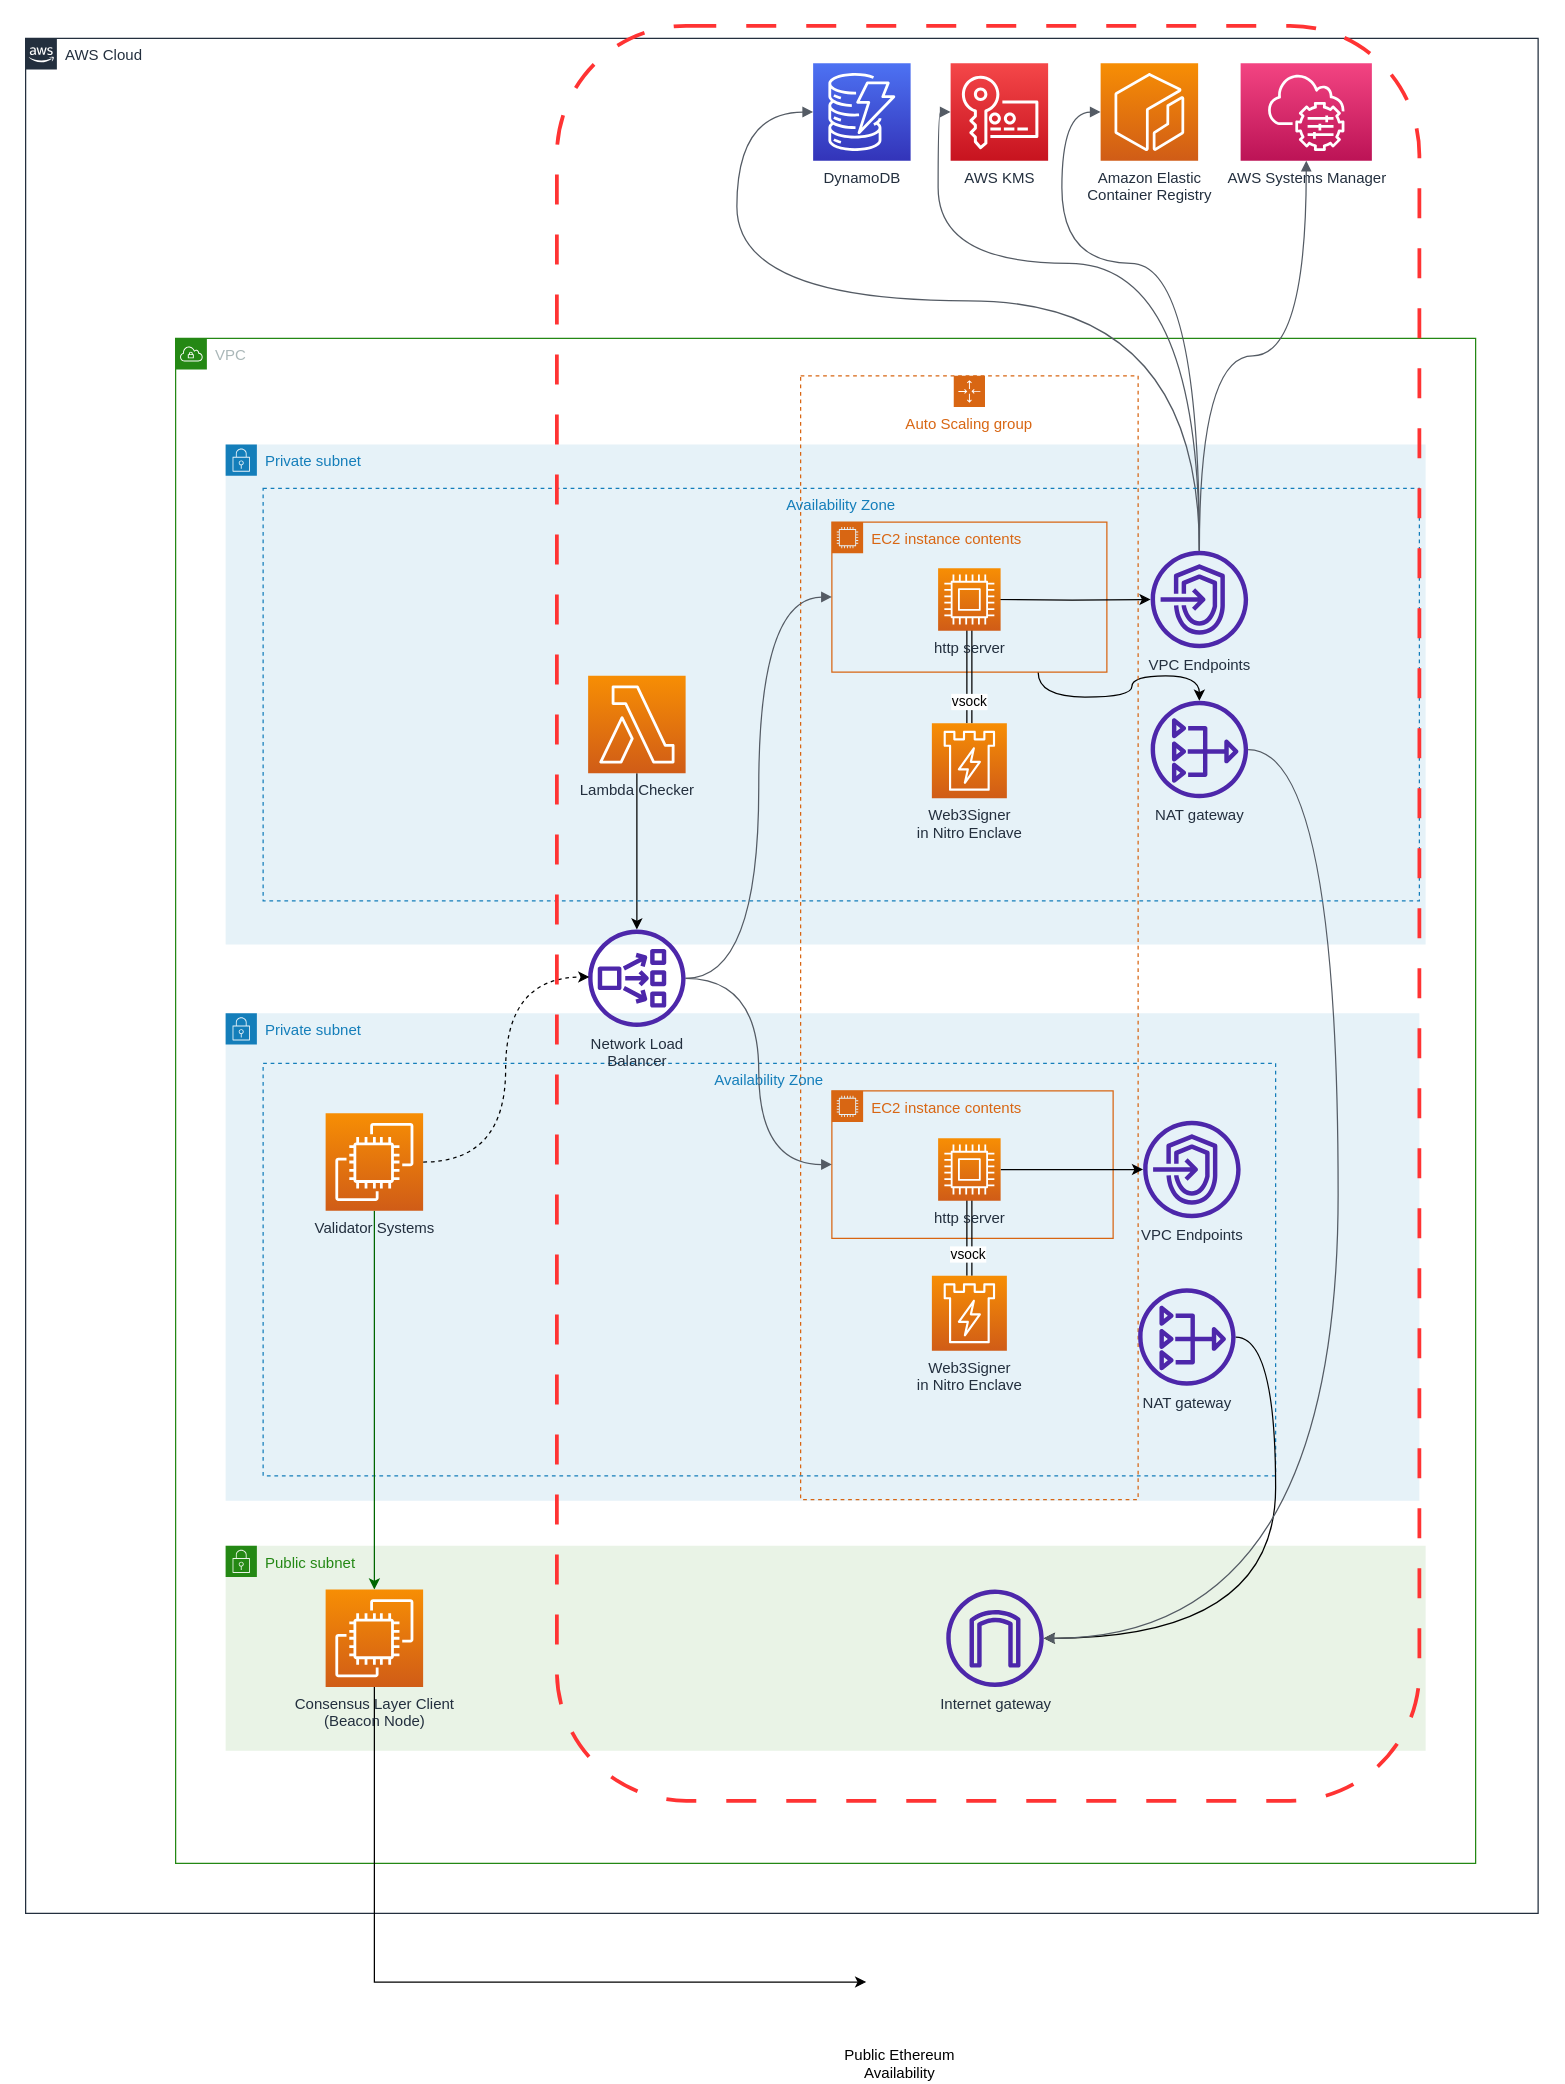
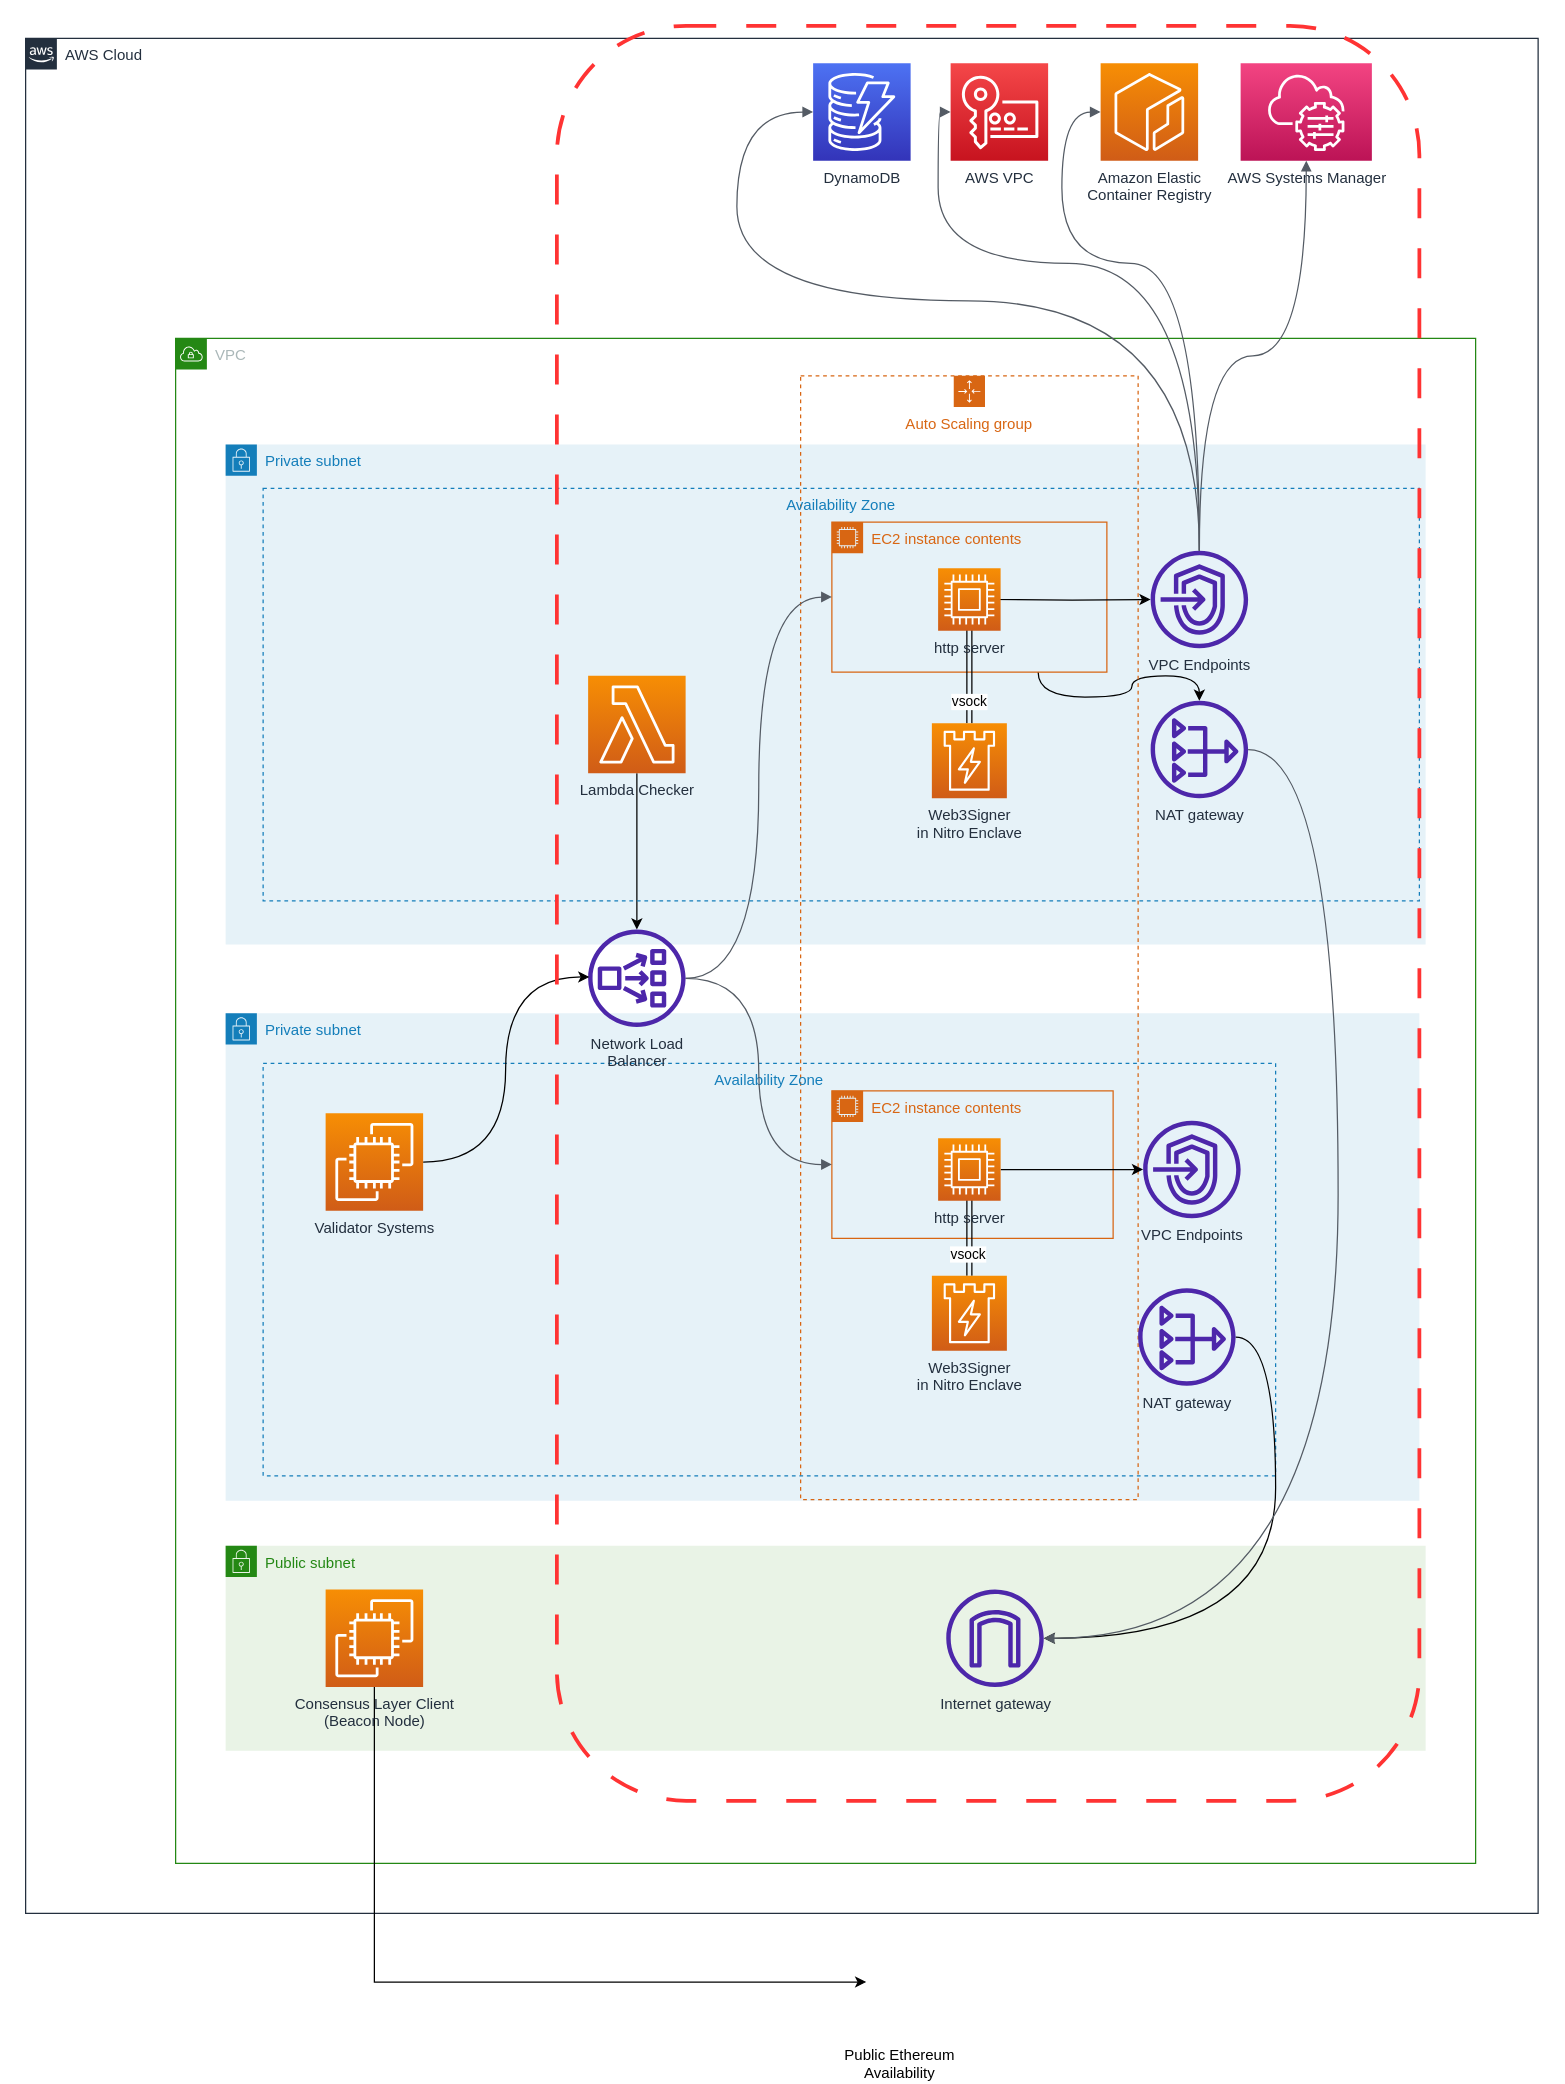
- <mxCell id="35" value="AWS KMS" style="sketch=0;points=[[0,0,0],[0.25,0,0],[0.5,0,0],[0.75,0,0],[1,0,0],[0,1,0],[0.25,1,0],[0.5,1,0],[0.75,1,0],[1,1,0],[0,0.25,0],[0,0.5,0],[0,0.75,0],[1,0.25,0],[1,0.5,0],[1,0.75,0]];outlineConnect=0;fontColor=#232F3E;gradientColor=#F54749;gradientDirection=north;fillColor=#C7131F;strokeColor=#ffffff;dashed=0;verticalLabelPosition=bottom;verticalAlign=top;align=center;html=1;fontSize=12;fontStyle=0;aspect=fixed;shape=mxgraph.aws4.resourceIcon;resIcon=mxgraph.aws4.key_management_service;" vertex="1" parent="1"><mxGeometry x="760" y="50" width="78" height="78" as="geometry" /></mxCell>
+ <mxCell id="35" value="AWS VPC" style="sketch=0;points=[[0,0,0],[0.25,0,0],[0.5,0,0],[0.75,0,0],[1,0,0],[0,1,0],[0.25,1,0],[0.5,1,0],[0.75,1,0],[1,1,0],[0,0.25,0],[0,0.5,0],[0,0.75,0],[1,0.25,0],[1,0.5,0],[1,0.75,0]];outlineConnect=0;fontColor=#232F3E;gradientColor=#F54749;gradientDirection=north;fillColor=#C7131F;strokeColor=#ffffff;dashed=0;verticalLabelPosition=bottom;verticalAlign=top;align=center;html=1;fontSize=12;fontStyle=0;aspect=fixed;shape=mxgraph.aws4.resourceIcon;resIcon=mxgraph.aws4.key_management_service;" vertex="1" parent="1"><mxGeometry x="760" y="50" width="78" height="78" as="geometry" /></mxCell>
- <mxCell id="38" style="edgeStyle=orthogonalEdgeStyle;curved=1;rounded=0;orthogonalLoop=1;jettySize=auto;html=1;exitX=1;exitY=0.5;exitDx=0;exitDy=0;exitPerimeter=0;entryX=0.013;entryY=0.487;entryDx=0;entryDy=0;entryPerimeter=0;dashed=1;" edge="1" parent="1" source="39" target="32"><mxGeometry relative="1" as="geometry" /></mxCell>
+ <mxCell id="38" style="edgeStyle=orthogonalEdgeStyle;curved=1;rounded=0;orthogonalLoop=1;jettySize=auto;html=1;exitX=1;exitY=0.5;exitDx=0;exitDy=0;exitPerimeter=0;entryX=0.013;entryY=0.487;entryDx=0;entryDy=0;entryPerimeter=0;" edge="1" parent="1" source="39" target="32"><mxGeometry relative="1" as="geometry" /></mxCell>
- <mxCell id="37" style="edgeStyle=orthogonalEdgeStyle;rounded=0;orthogonalLoop=1;jettySize=auto;html=1;strokeColor=#006600;fontSize=15;fontColor=#FFFFFF;endArrow=classic;endFill=1;" edge="1" parent="1" source="39" target="43"><mxGeometry relative="1" as="geometry" /></mxCell>
